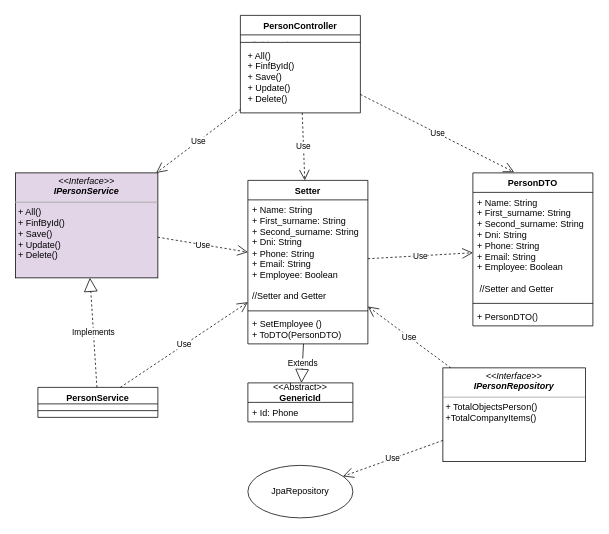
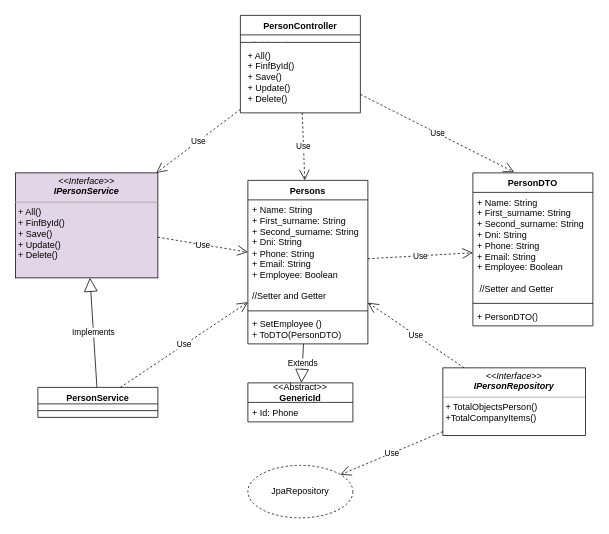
- <mxCell id="4" value="Setter" style="swimlane;fontStyle=1;align=center;verticalAlign=top;childLayout=stackLayout;horizontal=1;startSize=26;horizontalStack=0;resizeParent=1;resizeParentMax=0;resizeLast=0;collapsible=1;marginBottom=0;whiteSpace=wrap;html=1;" parent="1" vertex="1"><mxGeometry x="330" y="240" width="160" height="218" as="geometry" /></mxCell>
+ <mxCell id="4" value="Persons" style="swimlane;fontStyle=1;align=center;verticalAlign=top;childLayout=stackLayout;horizontal=1;startSize=26;horizontalStack=0;resizeParent=1;resizeParentMax=0;resizeLast=0;collapsible=1;marginBottom=0;whiteSpace=wrap;html=1;" parent="1" vertex="1"><mxGeometry x="330" y="240" width="160" height="218" as="geometry" /></mxCell>
- <mxCell id="21" value="Implements" style="endArrow=block;endSize=16;endFill=0;html=1;rounded=0;dashed=1;" parent="1" target="3" edge="1" source="12"><mxGeometry width="160" relative="1" as="geometry"><mxPoint x="165" y="546" as="sourcePoint" /><mxPoint x="500" y="160" as="targetPoint" /></mxGeometry></mxCell>
+ <mxCell id="21" value="Implements" style="endArrow=block;endSize=16;endFill=0;html=1;rounded=0;" parent="1" target="3" edge="1" source="12"><mxGeometry width="160" relative="1" as="geometry"><mxPoint x="165" y="546" as="sourcePoint" /><mxPoint x="500" y="160" as="targetPoint" /></mxGeometry></mxCell>
- <mxCell id="2" value="&lt;p style=&quot;margin:0px;margin-top:4px;text-align:center;&quot;&gt;&lt;i&gt;&amp;lt;&amp;lt;Interface&amp;gt;&amp;gt;&lt;/i&gt;&lt;br&gt;&lt;i style=&quot;border-color: var(--border-color);&quot;&gt;&lt;b&gt;IPersonRepository&lt;/b&gt;&lt;/i&gt;&lt;/p&gt;&lt;hr size=&quot;1&quot;&gt;&lt;p style=&quot;margin:0px;margin-left:4px;&quot;&gt;+ TotalObjectsPerson()&lt;/p&gt;&lt;p style=&quot;margin:0px;margin-left:4px;&quot;&gt;+TotalCompanyItems()&lt;/p&gt;" style="verticalAlign=top;align=left;overflow=fill;fontSize=12;fontFamily=Helvetica;html=1;whiteSpace=wrap;" parent="1" vertex="1"><mxGeometry x="590" y="490" width="190" height="125" as="geometry" /></mxCell>
+ <mxCell id="2" value="&lt;p style=&quot;margin:0px;margin-top:4px;text-align:center;&quot;&gt;&lt;i&gt;&amp;lt;&amp;lt;Interface&amp;gt;&amp;gt;&lt;/i&gt;&lt;br&gt;&lt;i style=&quot;border-color: var(--border-color);&quot;&gt;&lt;b&gt;IPersonRepository&lt;/b&gt;&lt;/i&gt;&lt;/p&gt;&lt;hr size=&quot;1&quot;&gt;&lt;p style=&quot;margin:0px;margin-left:4px;&quot;&gt;+ TotalObjectsPerson()&lt;/p&gt;&lt;p style=&quot;margin:0px;margin-left:4px;&quot;&gt;+TotalCompanyItems()&lt;/p&gt;" style="verticalAlign=top;align=left;overflow=fill;fontSize=12;fontFamily=Helvetica;html=1;whiteSpace=wrap;" parent="1" vertex="1"><mxGeometry x="590" y="490" width="190" height="90" as="geometry" /></mxCell>
- <mxCell id="28" value="JpaRepository" style="ellipse;whiteSpace=wrap;html=1;" parent="1" vertex="1"><mxGeometry x="330" y="620" width="140" height="70" as="geometry" /></mxCell>
+ <mxCell id="28" value="JpaRepository" style="ellipse;whiteSpace=wrap;html=1;dashed=1;" parent="1" vertex="1"><mxGeometry x="330" y="620" width="140" height="70" as="geometry" /></mxCell>
